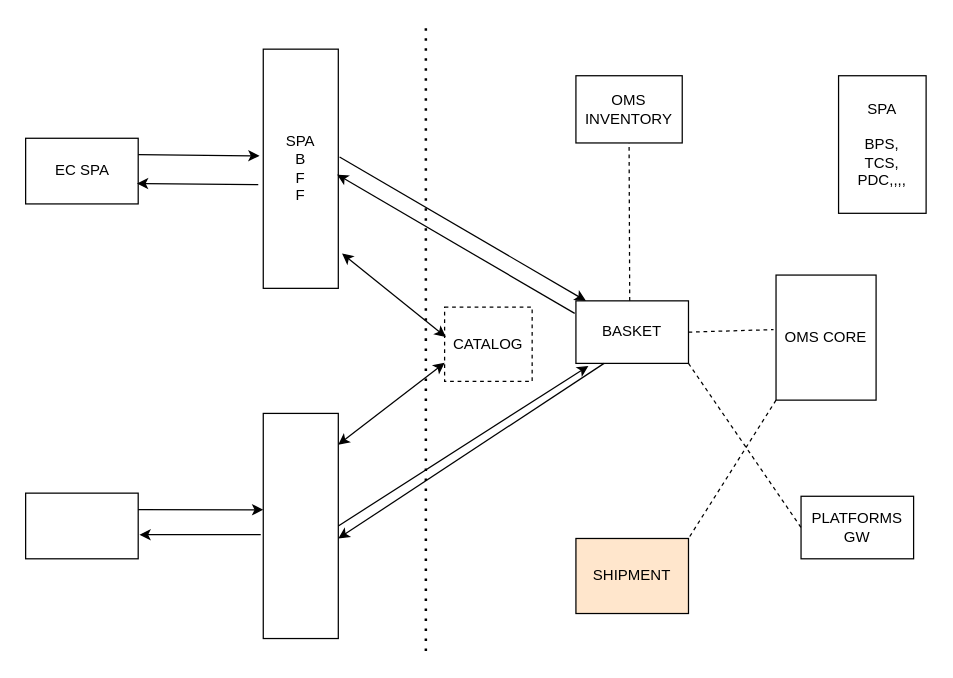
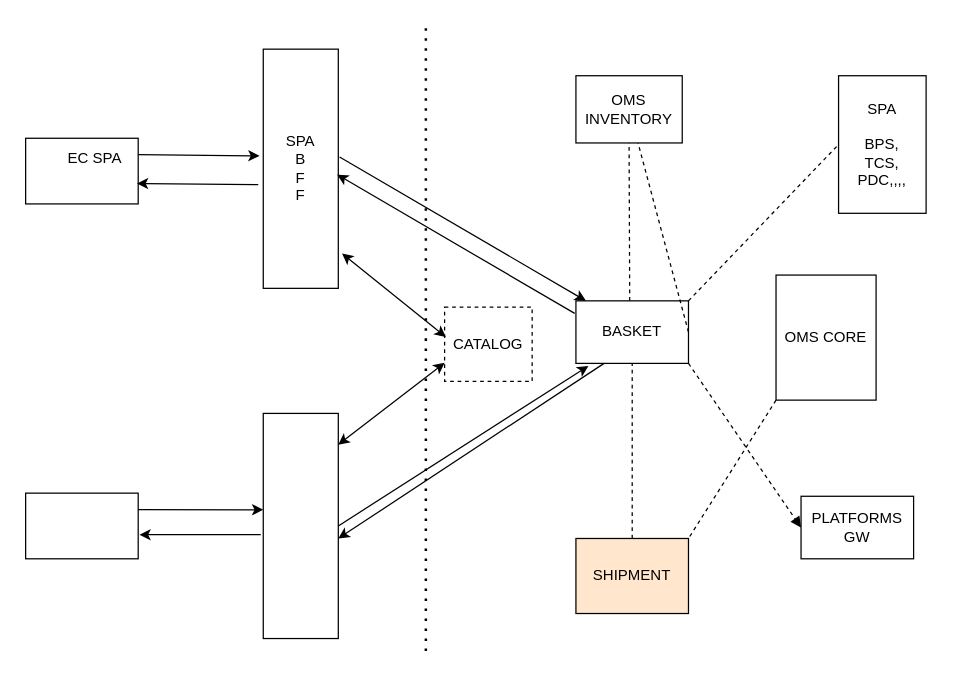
- <mxCell id="11" value="EC SPA" style="text;html=1;strokeColor=none;fillColor=none;align=center;verticalAlign=middle;whiteSpace=wrap;rounded=0;" vertex="1" parent="1"><mxGeometry x="37.5" y="126.25" width="55" height="20" as="geometry" /></mxCell>
+ <mxCell id="11" value="EC SPA" style="text;html=1;strokeColor=none;fillColor=none;align=center;verticalAlign=middle;whiteSpace=wrap;rounded=0;" vertex="1" parent="1"><mxGeometry x="47.5" y="116.25" width="55" height="20" as="geometry" /></mxCell>
+ <mxCell id="21" value="" style="endArrow=none;dashed=1;html=1;entryX=0;entryY=0.5;entryDx=0;entryDy=0;exitX=1;exitY=0;exitDx=0;exitDy=0;" edge="1" parent="1" source="5" target="13"><mxGeometry width="50" height="50" relative="1" as="geometry"><mxPoint x="513" y="250" as="sourcePoint" /><mxPoint x="512.5" y="123.75" as="targetPoint" /></mxGeometry></mxCell>
- <mxCell id="22" value="" style="endArrow=none;dashed=1;html=1;entryX=-0.025;entryY=0.436;entryDx=0;entryDy=0;exitX=1;exitY=0.5;exitDx=0;exitDy=0;entryPerimeter=0;" edge="1" parent="1" source="5" target="6"><mxGeometry width="50" height="50" relative="1" as="geometry"><mxPoint x="560" y="250" as="sourcePoint" /><mxPoint x="680" y="97.5" as="targetPoint" /></mxGeometry></mxCell>
+ <mxCell id="22" value="" style="endArrow=none;dashed=1;html=1;exitX=1;exitY=0.5;exitDx=0;exitDy=0;" edge="1" parent="1" source="5" target="7"><mxGeometry width="50" height="50" relative="1" as="geometry"><mxPoint x="560" y="250" as="sourcePoint" /><mxPoint x="680" y="97.5" as="targetPoint" /></mxGeometry></mxCell>
+ <mxCell id="28" value="" style="endArrow=none;dashed=1;html=1;entryX=0.5;entryY=1;entryDx=0;entryDy=0;exitX=0.5;exitY=0;exitDx=0;exitDy=0;" edge="1" parent="1" source="8" target="5"><mxGeometry width="50" height="50" relative="1" as="geometry"><mxPoint x="400" y="290" as="sourcePoint" /><mxPoint x="450" y="240" as="targetPoint" /></mxGeometry></mxCell>
- <mxCell id="23" value="" style="endArrow=none;dashed=1;html=1;entryX=0;entryY=0.5;entryDx=0;entryDy=0;exitX=1;exitY=1;exitDx=0;exitDy=0;" edge="1" parent="1" source="5" target="14"><mxGeometry width="50" height="50" relative="1" as="geometry"><mxPoint x="560" y="250" as="sourcePoint" /><mxPoint x="680" y="97.5" as="targetPoint" /></mxGeometry></mxCell>
+ <mxCell id="23" value="" style="endArrow=block;dashed=1;html=1;entryX=0;entryY=0.5;entryDx=0;entryDy=0;exitX=1;exitY=1;exitDx=0;exitDy=0;" edge="1" parent="1" source="5" target="14"><mxGeometry width="50" height="50" relative="1" as="geometry"><mxPoint x="560" y="250" as="sourcePoint" /><mxPoint x="680" y="97.5" as="targetPoint" /></mxGeometry></mxCell>
